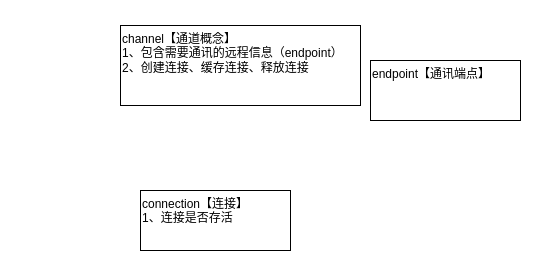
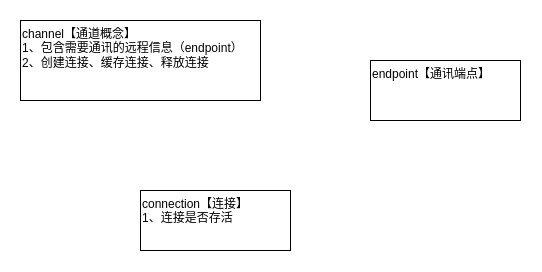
- <mxCell id="2" value="channel【通道概念】&lt;br&gt;1、包含需要通讯的远程信息（endpoint）&lt;br&gt;2、创建连接、缓存连接、释放连接" style="rounded=0;whiteSpace=wrap;html=1;align=left;verticalAlign=top;" vertex="1" parent="1"><mxGeometry x="120" y="25" width="240" height="80" as="geometry" /></mxCell>
+ <mxCell id="2" value="channel【通道概念】&lt;br&gt;1、包含需要通讯的远程信息（endpoint）&lt;br&gt;2、创建连接、缓存连接、释放连接" style="rounded=0;whiteSpace=wrap;html=1;align=left;verticalAlign=top;" vertex="1" parent="1"><mxGeometry x="20" y="20" width="240" height="80" as="geometry" /></mxCell>
